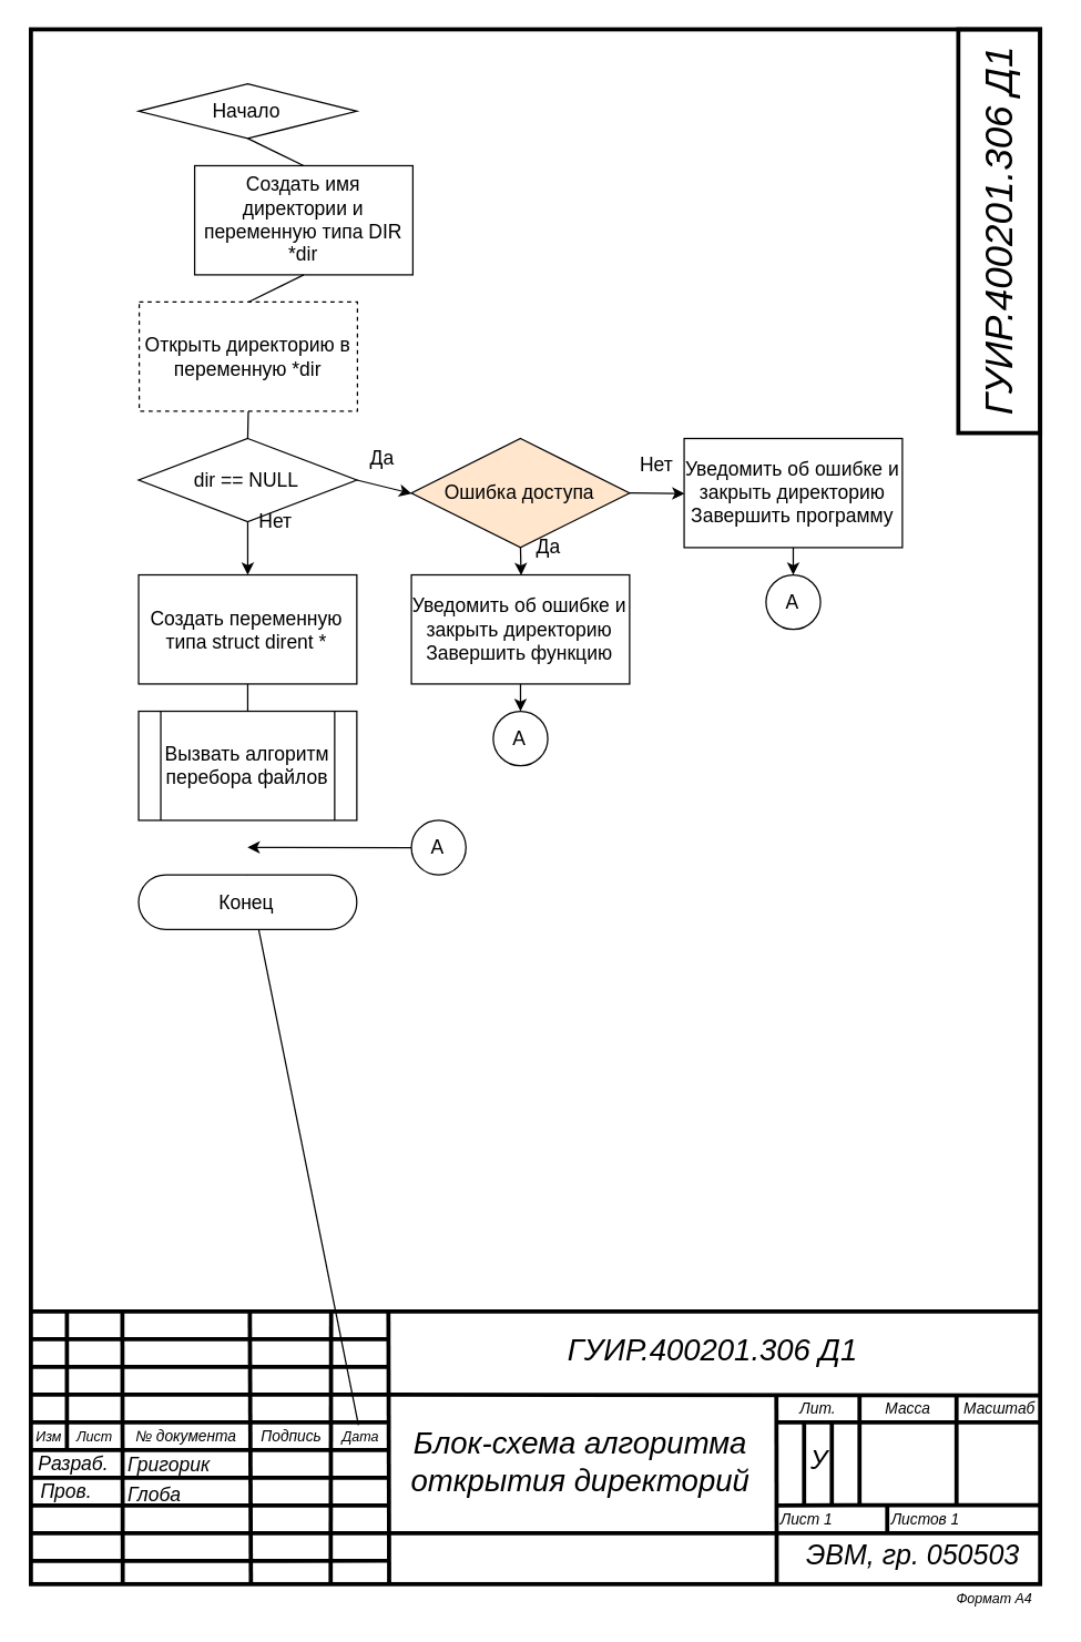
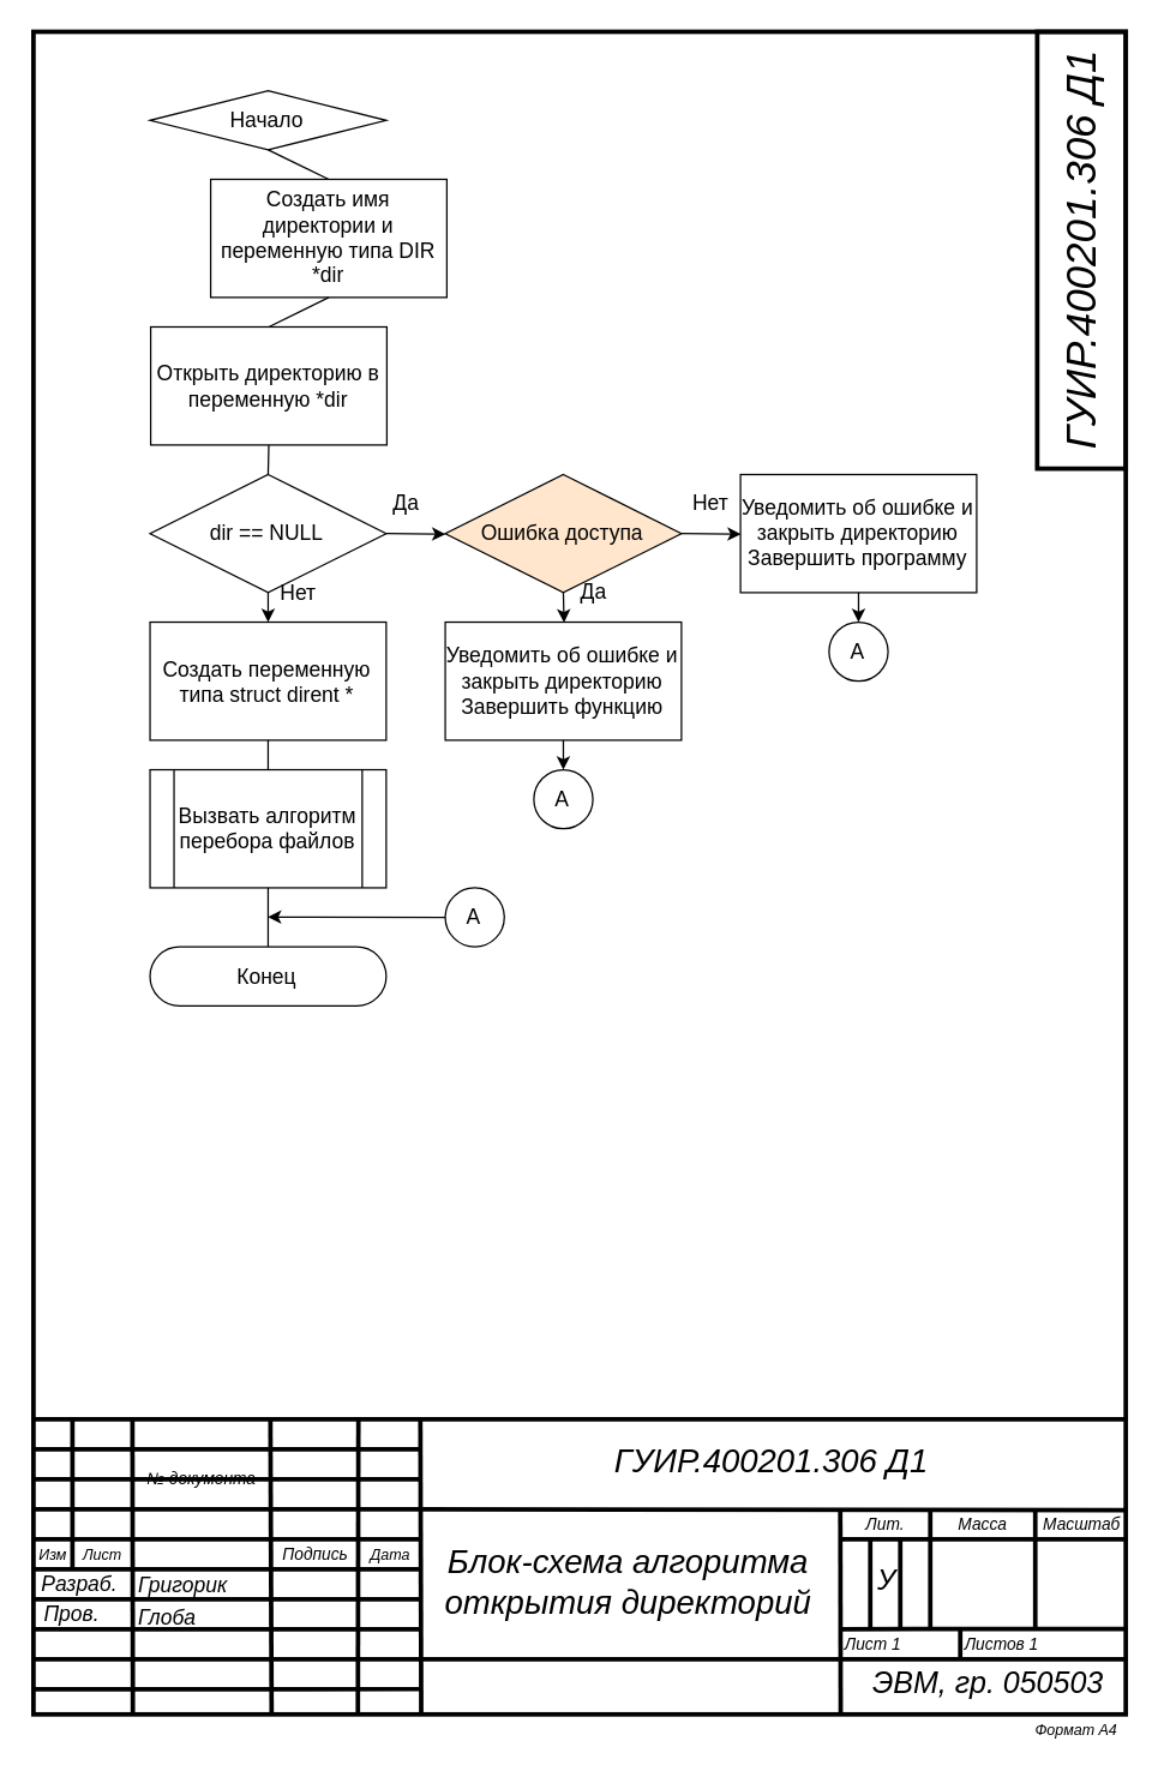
- <mxCell id="51" value="Открыть директорию в переменную *dir" style="rounded=0;whiteSpace=wrap;html=1;fontSize=14;dashed=1;" vertex="1" parent="1"><mxGeometry x="99.92" y="217.53" width="157.48" height="78.74" as="geometry" /></mxCell>
+ <mxCell id="51" value="Открыть директорию в переменную *dir" style="rounded=0;whiteSpace=wrap;html=1;fontSize=14;" vertex="1" parent="1"><mxGeometry x="99.92" y="217.53" width="157.48" height="78.74" as="geometry" /></mxCell>
- <mxCell id="53" value="dir == NULL" style="rhombus;whiteSpace=wrap;html=1;fontSize=14;" vertex="1" parent="1"><mxGeometry x="99.49" y="315.96" width="157.48" height="60" as="geometry" /></mxCell>
+ <mxCell id="53" value="dir == NULL" style="rhombus;whiteSpace=wrap;html=1;fontSize=14;" vertex="1" parent="1"><mxGeometry x="99.49" y="315.96" width="157.48" height="78.74" as="geometry" /></mxCell>
- <mxCell id="69" value="" style="endArrow=none;html=1;fontSize=14;exitX=0.5;exitY=0;exitDx=0;exitDy=0;" edge="1" parent="1" source="70" target="32"><mxGeometry width="50" height="50" relative="1" as="geometry"><mxPoint x="178" y="631" as="sourcePoint" /><mxPoint x="197.91" y="512.82" as="targetPoint" /></mxGeometry></mxCell>
+ <mxCell id="69" value="" style="endArrow=none;html=1;fontSize=14;entryX=0.5;entryY=1;entryDx=0;entryDy=0;exitX=0.5;exitY=0;exitDx=0;exitDy=0;" edge="1" parent="1" source="70" target="67"><mxGeometry width="50" height="50" relative="1" as="geometry"><mxPoint x="178" y="631" as="sourcePoint" /><mxPoint x="197.91" y="512.82" as="targetPoint" /></mxGeometry></mxCell>
- <mxCell id="30" value="&lt;font style=&quot;font-size:11px;font-family:Arial;color:#000000;direction:ltr;letter-spacing:0px;line-height:120%;opacity:1&quot;&gt;&lt;i&gt;№ документа&lt;br/&gt;&lt;/i&gt;&lt;/font&gt;" style="verticalAlign=middle;align=center;vsdxID=168;fillColor=none;gradientColor=none;shape=stencil(nZBLDoAgDERP0z3SIyjew0SURgSD+Lu9kMZoXLhwN9O+tukAlrNpJg1SzDH4QW/URgNYgZTkjA4UkwJUgGXng+6DX1zLfmoymdXo17xh5zmRJ6Q42BWCfc2oJfdAr+Yv+AP9Cb7OJ3H/2JG1HNGz/84klThPVCc=);strokeColor=none;strokeWidth=3;spacingTop=-1;spacingBottom=-1;spacingLeft=-1;spacingRight=-1;labelBackgroundColor=none;rounded=0;html=1;whiteSpace=wrap;" vertex="1" parent="1"><mxGeometry x="89.74" y="1027.89" width="88" height="16" as="geometry" /></mxCell>
+ <mxCell id="30" value="&lt;font style=&quot;font-size:11px;font-family:Arial;color:#000000;direction:ltr;letter-spacing:0px;line-height:120%;opacity:1&quot;&gt;&lt;i&gt;№ документа&lt;br/&gt;&lt;/i&gt;&lt;/font&gt;" style="verticalAlign=middle;align=center;vsdxID=168;fillColor=none;gradientColor=none;shape=stencil(nZBLDoAgDERP0z3SIyjew0SURgSD+Lu9kMZoXLhwN9O+tukAlrNpJg1SzDH4QW/URgNYgZTkjA4UkwJUgGXng+6DX1zLfmoymdXo17xh5zmRJ6Q42BWCfc2oJfdAr+Yv+AP9Cb7OJ3H/2JG1HNGz/84klThPVCc=);strokeColor=none;strokeWidth=3;spacingTop=-1;spacingBottom=-1;spacingLeft=-1;spacingRight=-1;labelBackgroundColor=none;rounded=0;html=1;whiteSpace=wrap;" vertex="1" parent="1"><mxGeometry x="89.74" y="977.89" width="88" height="16" as="geometry" /></mxCell>
